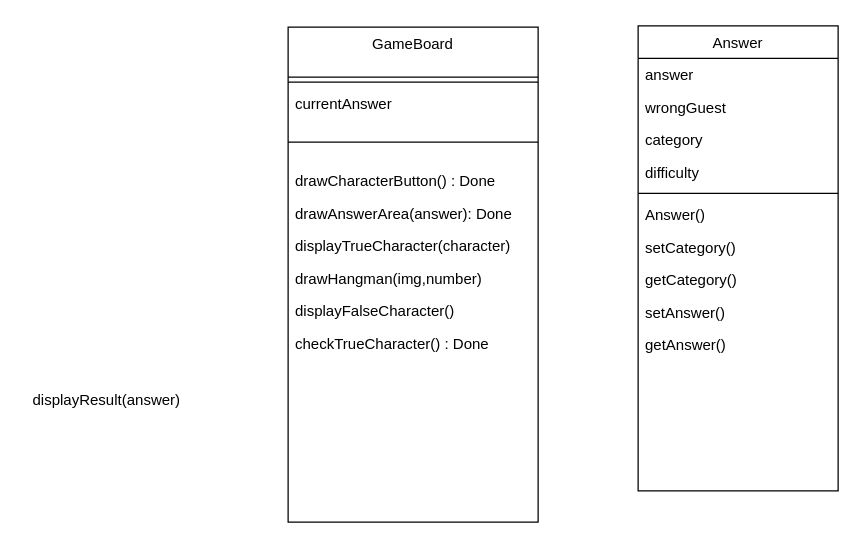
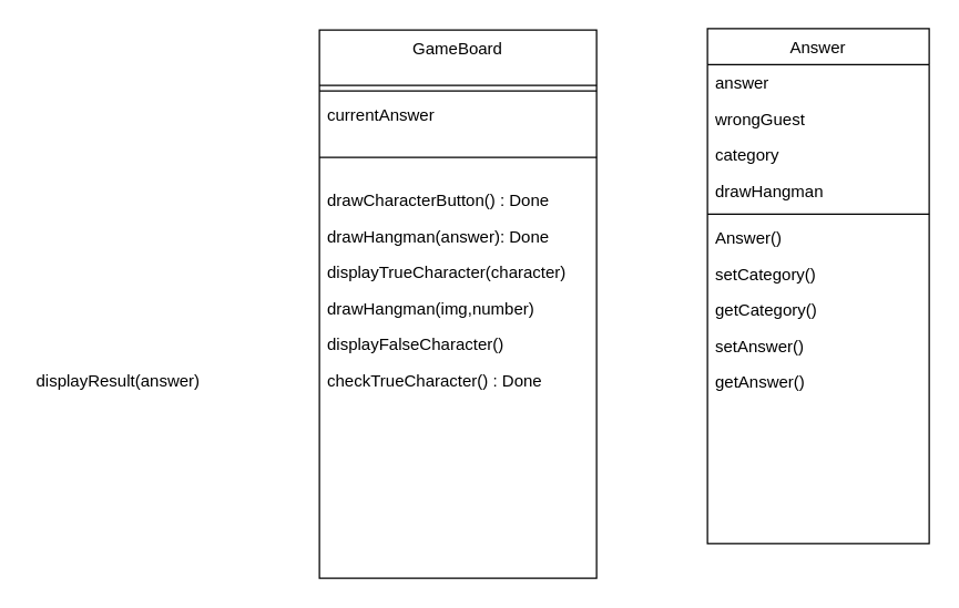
- <mxCell id="16" value="difficulty" style="text;align=left;verticalAlign=top;spacingLeft=4;spacingRight=4;overflow=hidden;rotatable=0;points=[[0,0.5],[1,0.5]];portConstraint=eastwest;" parent="12" vertex="1"><mxGeometry y="104" width="160" height="26" as="geometry" /></mxCell>
+ <mxCell id="16" value="drawHangman" style="text;align=left;verticalAlign=top;spacingLeft=4;spacingRight=4;overflow=hidden;rotatable=0;points=[[0,0.5],[1,0.5]];portConstraint=eastwest;" parent="12" vertex="1"><mxGeometry y="104" width="160" height="26" as="geometry" /></mxCell>
- <mxCell id="7" value="drawAnswerArea(answer): Done" style="text;align=left;verticalAlign=top;spacingLeft=4;spacingRight=4;overflow=hidden;rotatable=0;points=[[0,0.5],[1,0.5]];portConstraint=eastwest;" parent="2" vertex="1"><mxGeometry y="136" width="200" height="26" as="geometry" /></mxCell>
+ <mxCell id="7" value="drawHangman(answer): Done" style="text;align=left;verticalAlign=top;spacingLeft=4;spacingRight=4;overflow=hidden;rotatable=0;points=[[0,0.5],[1,0.5]];portConstraint=eastwest;" parent="2" vertex="1"><mxGeometry y="136" width="200" height="26" as="geometry" /></mxCell>
- <mxCell id="23" value="displayResult(answer)" style="text;align=left;verticalAlign=top;spacingLeft=4;spacingRight=4;overflow=hidden;rotatable=0;points=[[0,0.5],[1,0.5]];portConstraint=eastwest;" parent="1" vertex="1"><mxGeometry x="20" y="306" width="200" height="26" as="geometry" /></mxCell>
+ <mxCell id="23" value="displayResult(answer)" style="text;align=left;verticalAlign=top;spacingLeft=4;spacingRight=4;overflow=hidden;rotatable=0;points=[[0,0.5],[1,0.5]];portConstraint=eastwest;" parent="1" vertex="1"><mxGeometry x="20" y="261" width="200" height="26" as="geometry" /></mxCell>
